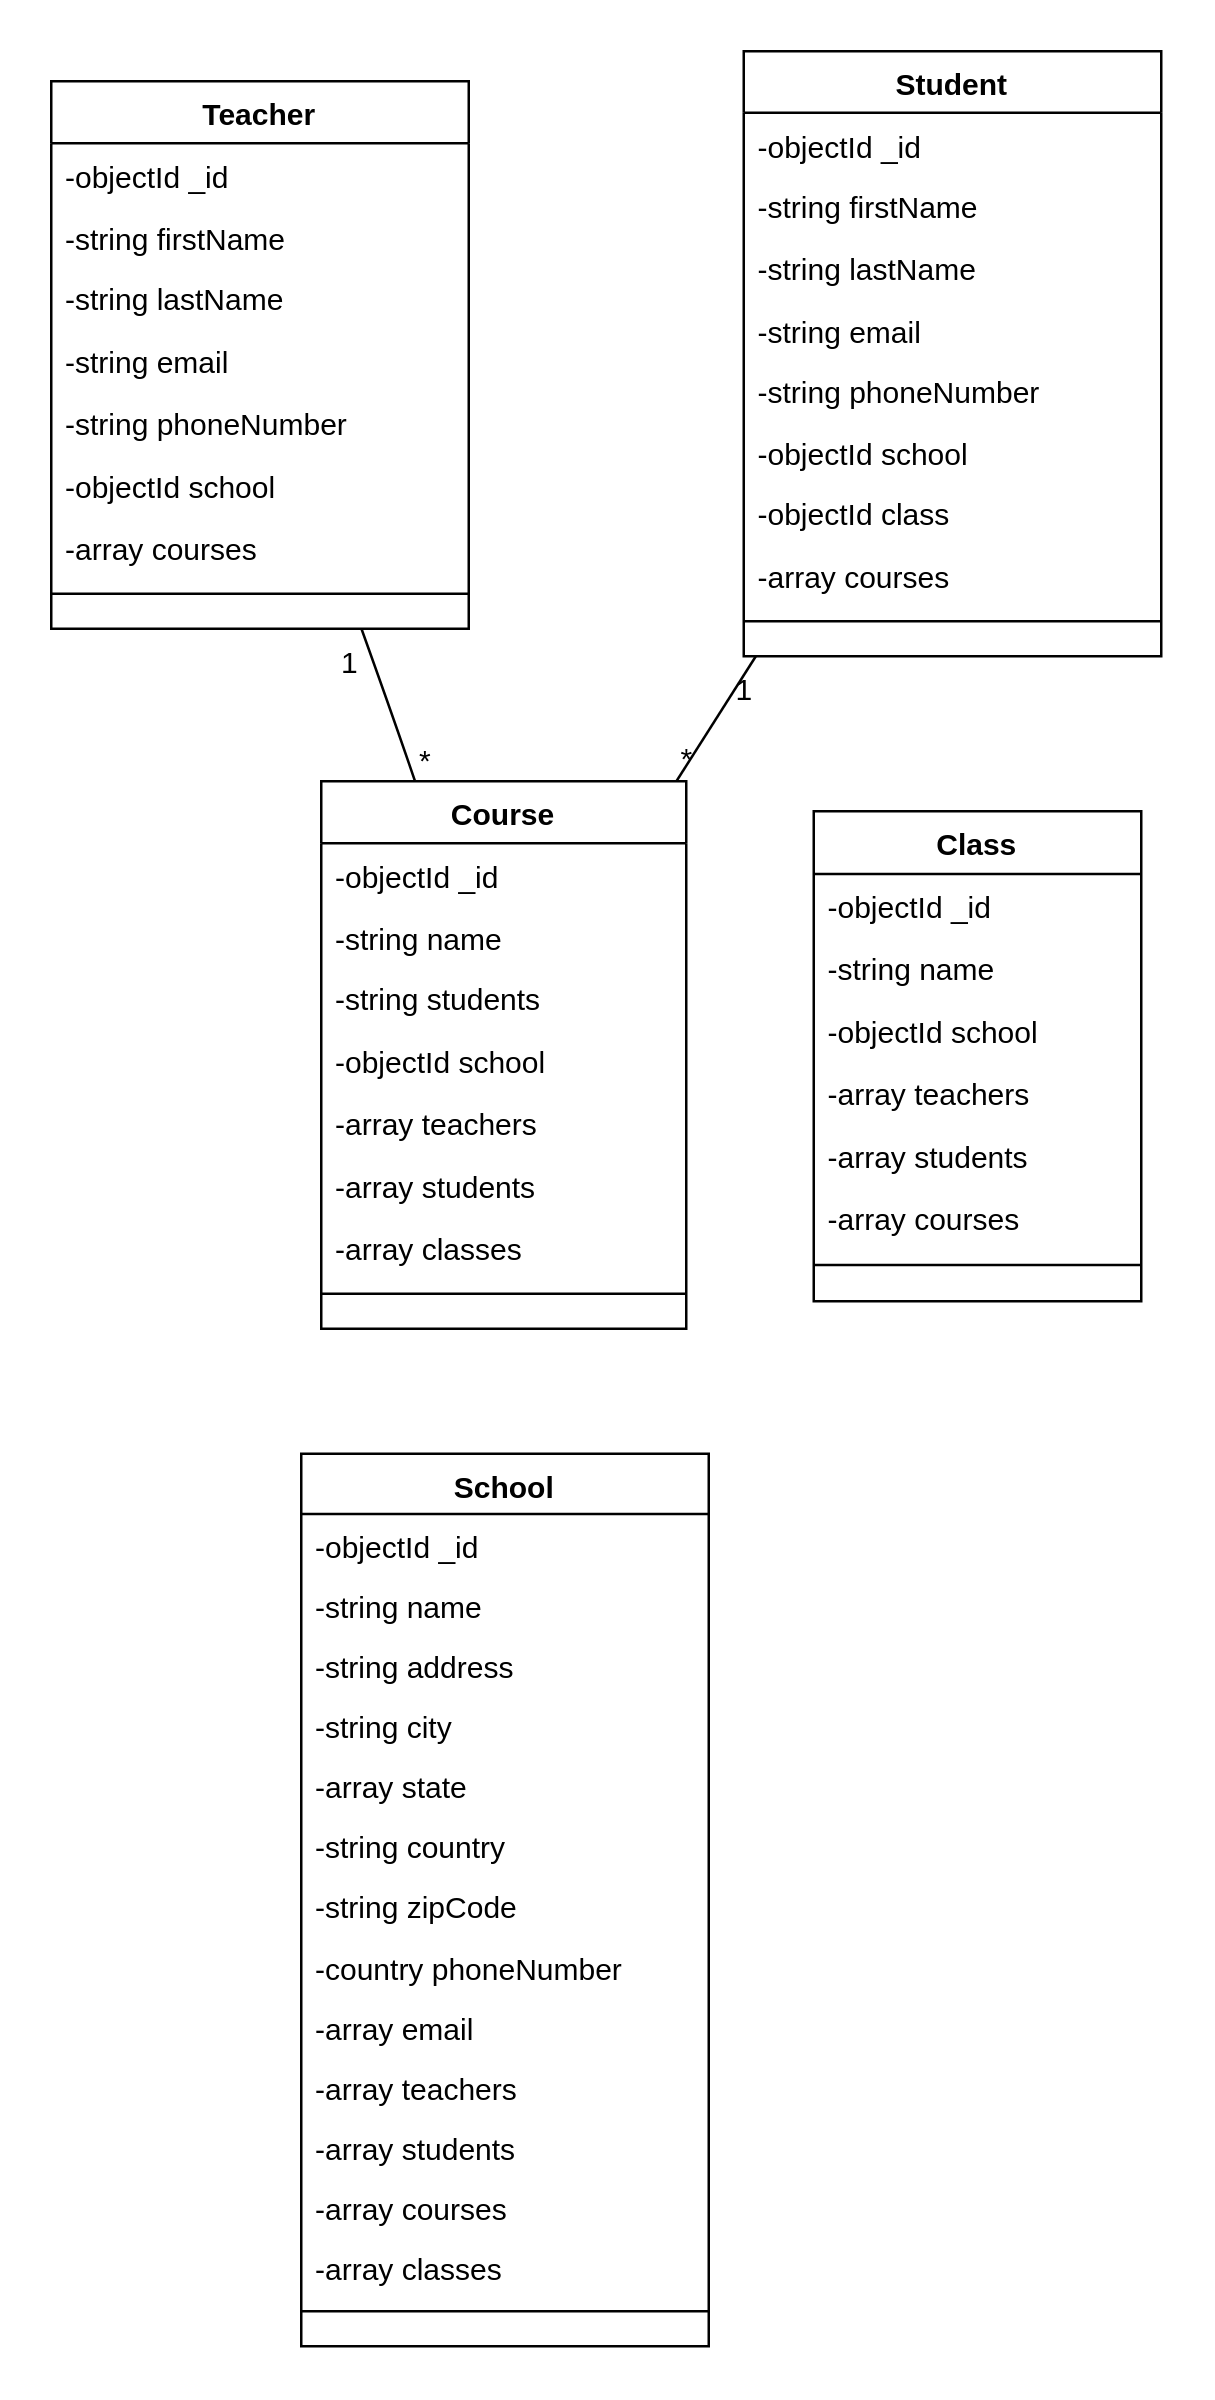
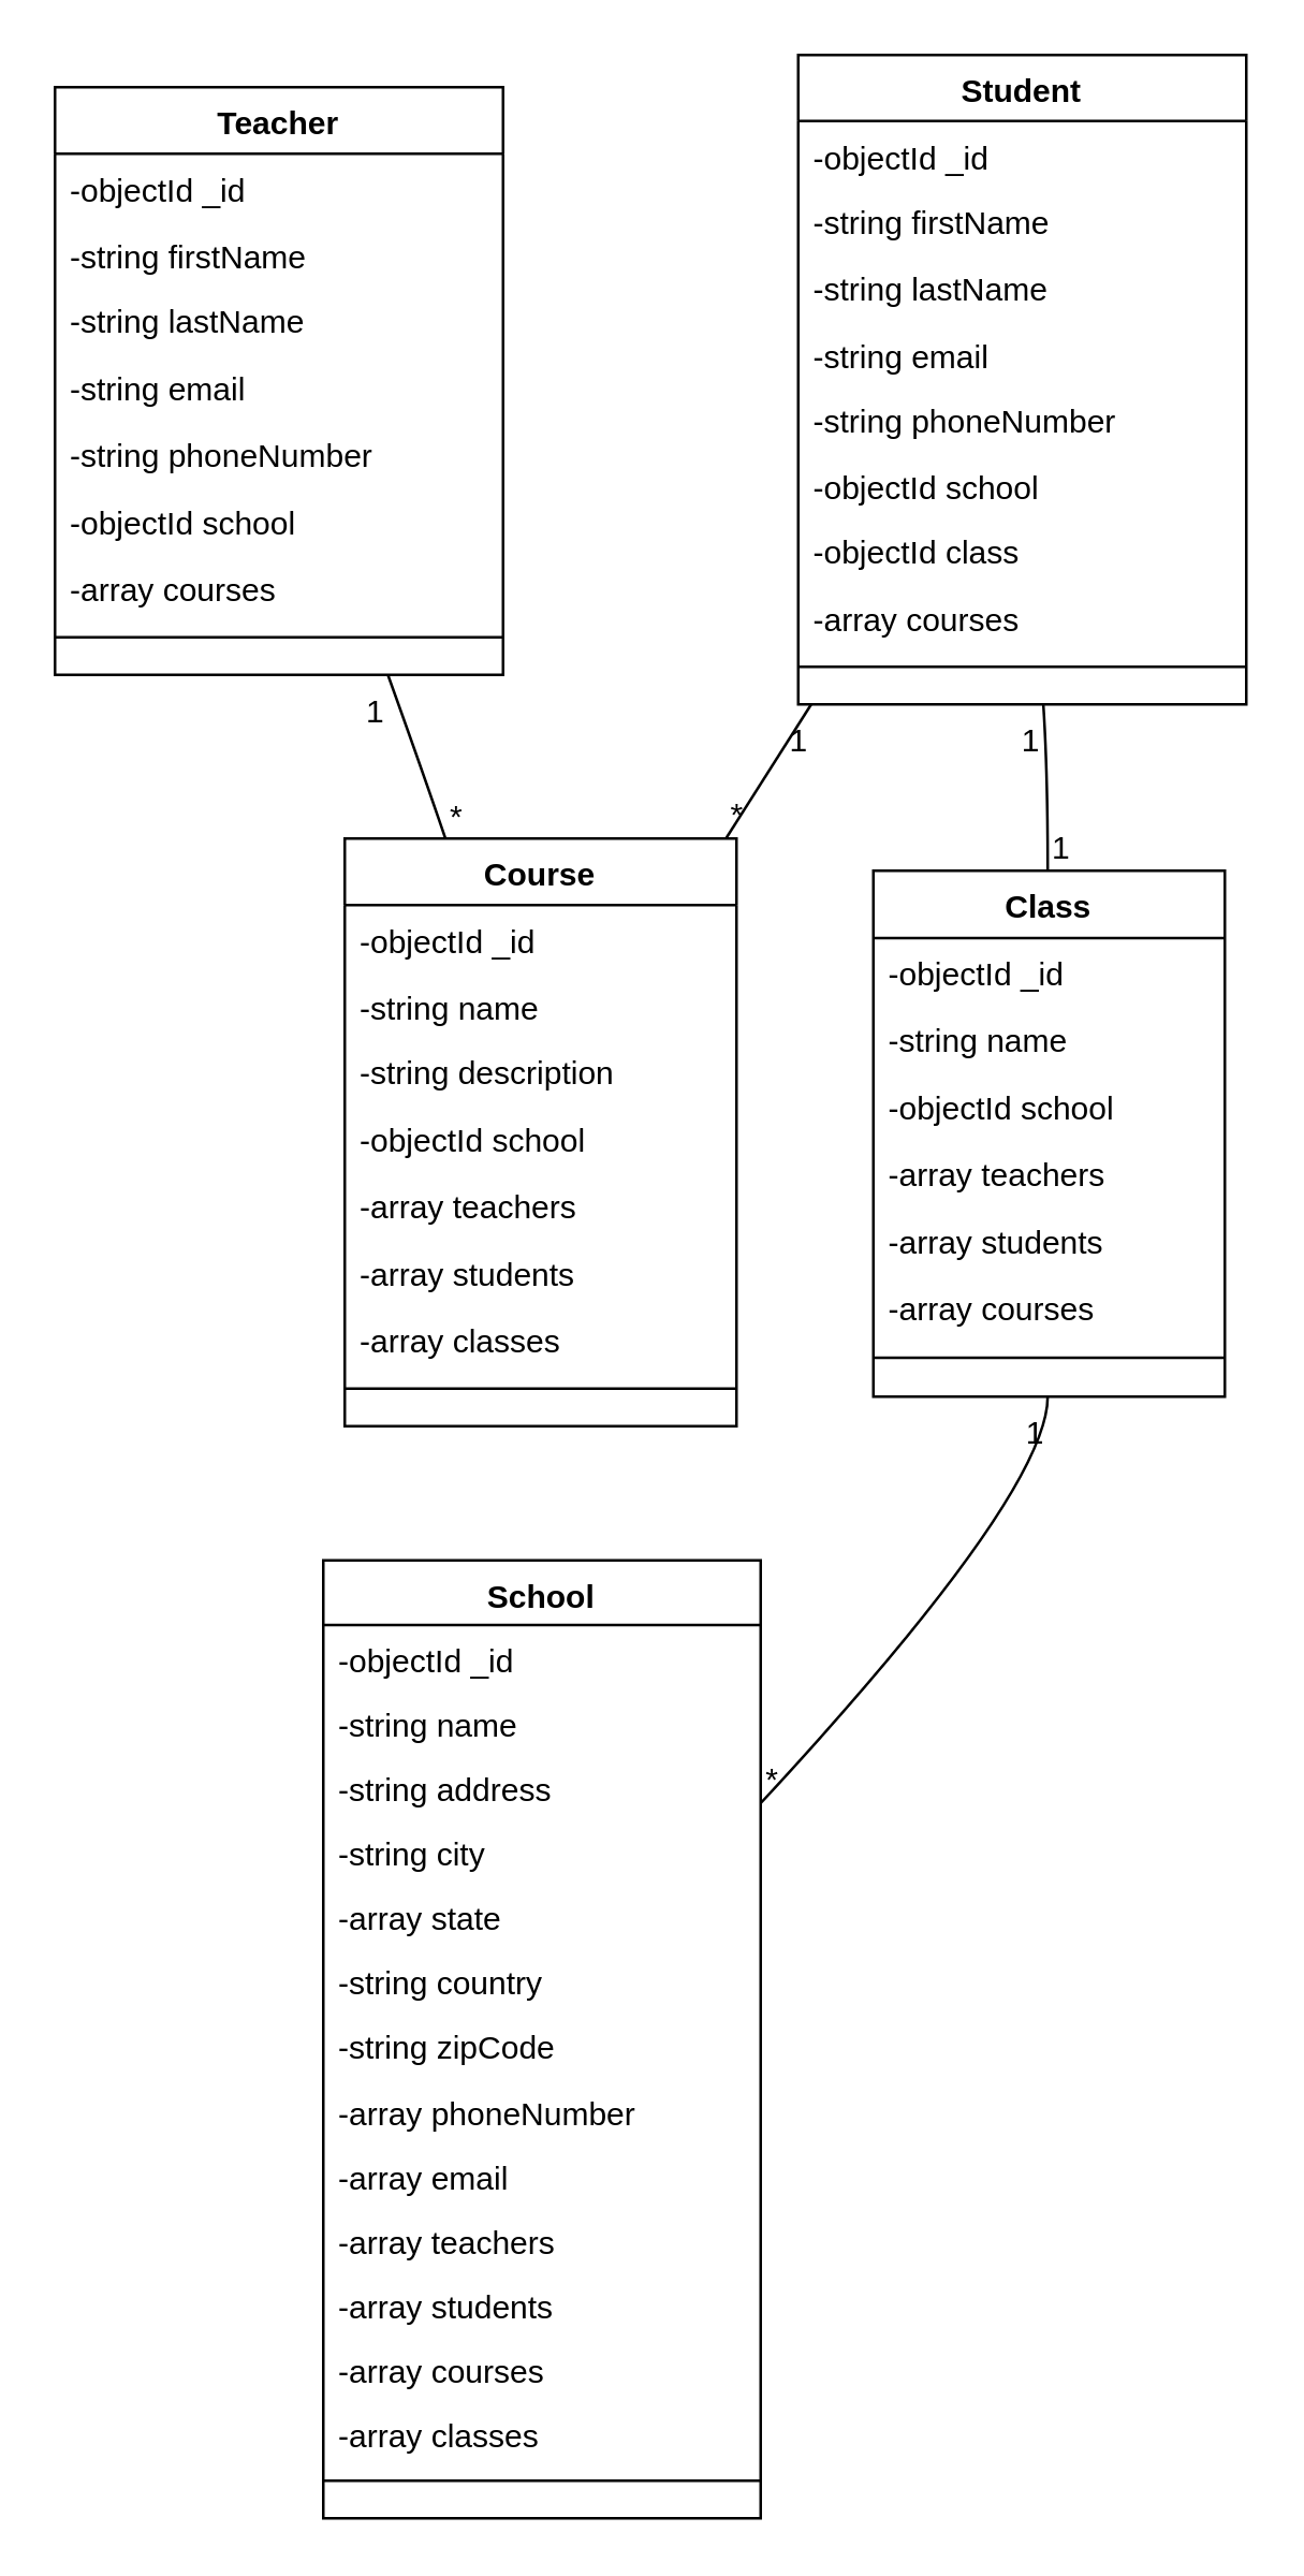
+ <mxCell id="59" value="" style="curved=1;startArrow=none;endArrow=none;exitX=0.547;exitY=1;entryX=0.496;entryY=-0.003;" edge="1" parent="1" source="26" target="45"><mxGeometry relative="1" as="geometry"><Array as="points"><mxPoint x="390" y="287" /></Array></mxGeometry></mxCell>
+ <mxCell id="60" value="1" style="edgeLabel;resizable=0;labelBackgroundColor=none;fontSize=12;align=right;verticalAlign=top;" vertex="1" parent="59"><mxGeometry x="-1" relative="1" as="geometry" /></mxCell>
+ <mxCell id="61" value="1" style="edgeLabel;resizable=0;labelBackgroundColor=none;fontSize=12;align=left;verticalAlign=bottom;" vertex="1" parent="59"><mxGeometry x="1" relative="1" as="geometry" /></mxCell>
- <mxCell id="39" value="-string students" style="text;strokeColor=none;fillColor=none;align=left;verticalAlign=top;spacingLeft=4;spacingRight=4;overflow=hidden;rotatable=0;points=[[0,0.5],[1,0.5]];portConstraint=eastwest;" vertex="1" parent="36"><mxGeometry y="74" width="146" height="25" as="geometry" /></mxCell>
+ <mxCell id="39" value="-string description" style="text;strokeColor=none;fillColor=none;align=left;verticalAlign=top;spacingLeft=4;spacingRight=4;overflow=hidden;rotatable=0;points=[[0,0.5],[1,0.5]];portConstraint=eastwest;" vertex="1" parent="36"><mxGeometry y="74" width="146" height="25" as="geometry" /></mxCell>
+ <mxCell id="62" value="" style="curved=1;startArrow=none;endArrow=none;exitX=0.496;exitY=0.997;entryX=1.001;entryY=0.253;" edge="1" parent="1" source="45" target="2"><mxGeometry relative="1" as="geometry"><Array as="points"><mxPoint x="390" y="556" /></Array></mxGeometry></mxCell>
+ <mxCell id="63" value="1" style="edgeLabel;resizable=0;labelBackgroundColor=none;fontSize=12;align=right;verticalAlign=top;" vertex="1" parent="62"><mxGeometry x="-1" relative="1" as="geometry" /></mxCell>
+ <mxCell id="64" value="*" style="edgeLabel;resizable=0;labelBackgroundColor=none;fontSize=12;align=left;verticalAlign=bottom;" vertex="1" parent="62"><mxGeometry x="1" relative="1" as="geometry" /></mxCell>
- <mxCell id="10" value="-country phoneNumber" style="text;strokeColor=none;fillColor=none;align=left;verticalAlign=top;spacingLeft=4;spacingRight=4;overflow=hidden;rotatable=0;points=[[0,0.5],[1,0.5]];portConstraint=eastwest;" vertex="1" parent="2"><mxGeometry y="193" width="163" height="24" as="geometry" /></mxCell>
+ <mxCell id="10" value="-array phoneNumber" style="text;strokeColor=none;fillColor=none;align=left;verticalAlign=top;spacingLeft=4;spacingRight=4;overflow=hidden;rotatable=0;points=[[0,0.5],[1,0.5]];portConstraint=eastwest;" vertex="1" parent="2"><mxGeometry y="193" width="163" height="24" as="geometry" /></mxCell>
